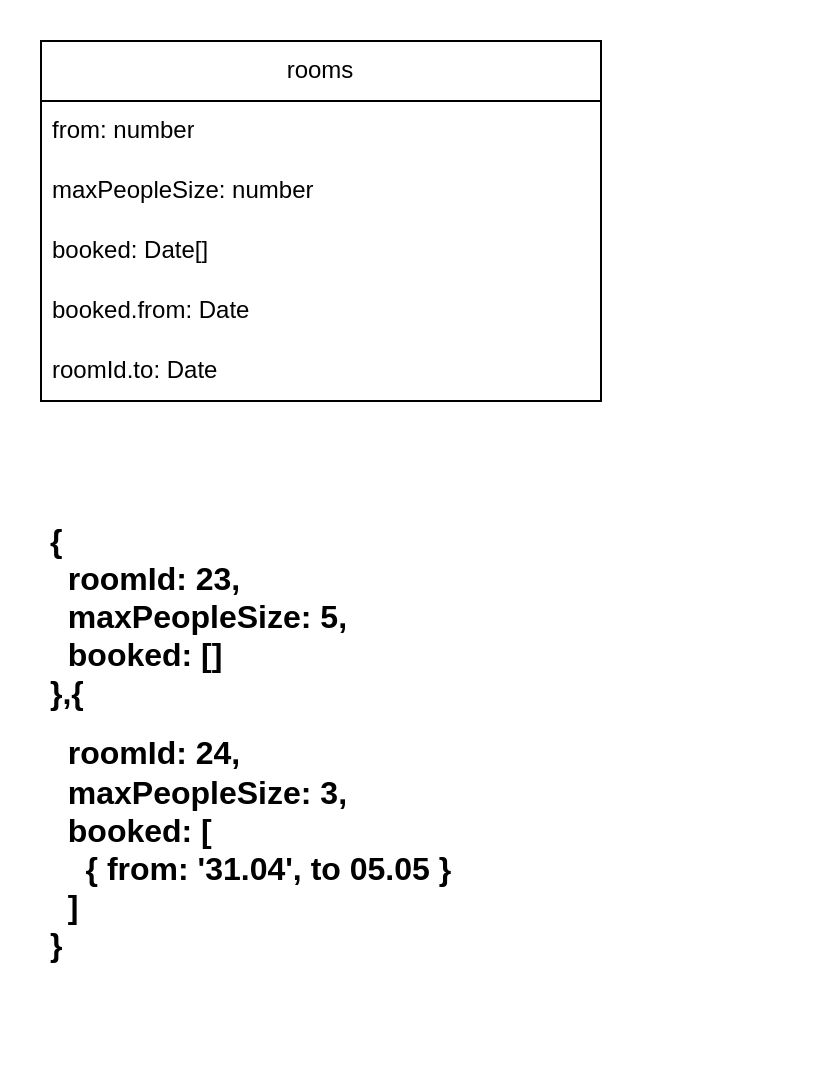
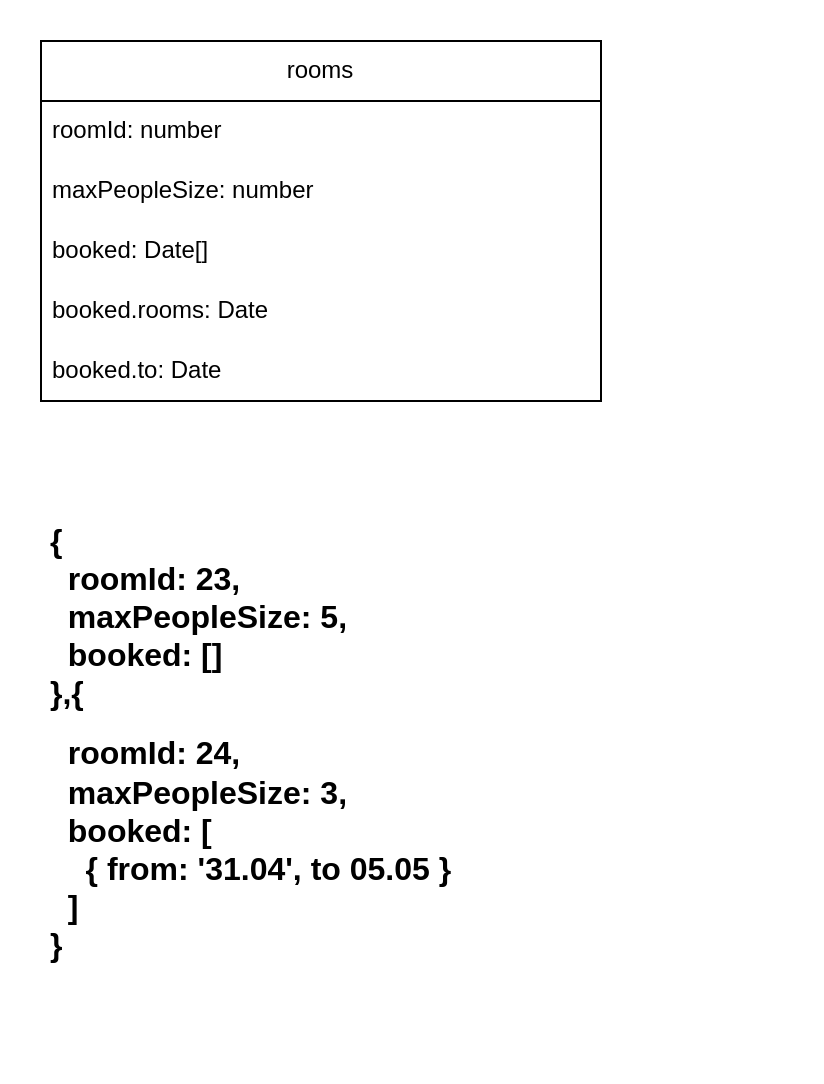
- <mxCell id="3" value="from: number" style="text;strokeColor=none;fillColor=none;align=left;verticalAlign=middle;spacingLeft=4;spacingRight=4;overflow=hidden;points=[[0,0.5],[1,0.5]];portConstraint=eastwest;rotatable=0;whiteSpace=wrap;html=1;" vertex="1" parent="2"><mxGeometry y="30" width="280" height="30" as="geometry" /></mxCell>
+ <mxCell id="3" value="roomId: number" style="text;strokeColor=none;fillColor=none;align=left;verticalAlign=middle;spacingLeft=4;spacingRight=4;overflow=hidden;points=[[0,0.5],[1,0.5]];portConstraint=eastwest;rotatable=0;whiteSpace=wrap;html=1;" vertex="1" parent="2"><mxGeometry y="30" width="280" height="30" as="geometry" /></mxCell>
- <mxCell id="6" value="booked.from: Date" style="text;strokeColor=none;fillColor=none;align=left;verticalAlign=middle;spacingLeft=4;spacingRight=4;overflow=hidden;points=[[0,0.5],[1,0.5]];portConstraint=eastwest;rotatable=0;whiteSpace=wrap;html=1;" vertex="1" parent="2"><mxGeometry y="120" width="280" height="30" as="geometry" /></mxCell>
+ <mxCell id="6" value="booked.rooms: Date" style="text;strokeColor=none;fillColor=none;align=left;verticalAlign=middle;spacingLeft=4;spacingRight=4;overflow=hidden;points=[[0,0.5],[1,0.5]];portConstraint=eastwest;rotatable=0;whiteSpace=wrap;html=1;" vertex="1" parent="2"><mxGeometry y="120" width="280" height="30" as="geometry" /></mxCell>
- <mxCell id="7" value="roomId.to: Date" style="text;strokeColor=none;fillColor=none;align=left;verticalAlign=middle;spacingLeft=4;spacingRight=4;overflow=hidden;points=[[0,0.5],[1,0.5]];portConstraint=eastwest;rotatable=0;whiteSpace=wrap;html=1;" vertex="1" parent="2"><mxGeometry y="150" width="280" height="30" as="geometry" /></mxCell>
+ <mxCell id="7" value="booked.to: Date" style="text;strokeColor=none;fillColor=none;align=left;verticalAlign=middle;spacingLeft=4;spacingRight=4;overflow=hidden;points=[[0,0.5],[1,0.5]];portConstraint=eastwest;rotatable=0;whiteSpace=wrap;html=1;" vertex="1" parent="2"><mxGeometry y="150" width="280" height="30" as="geometry" /></mxCell>
